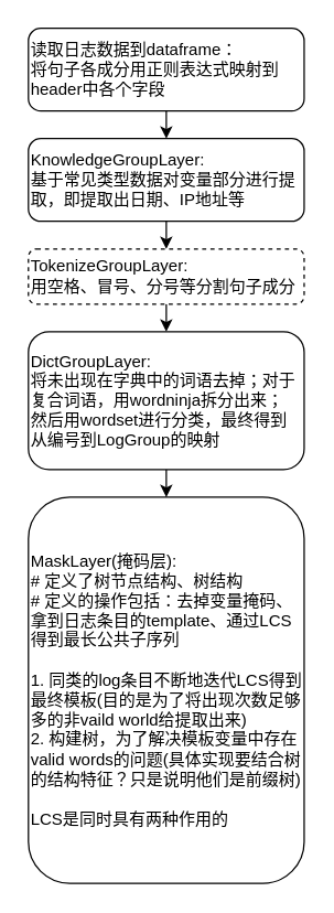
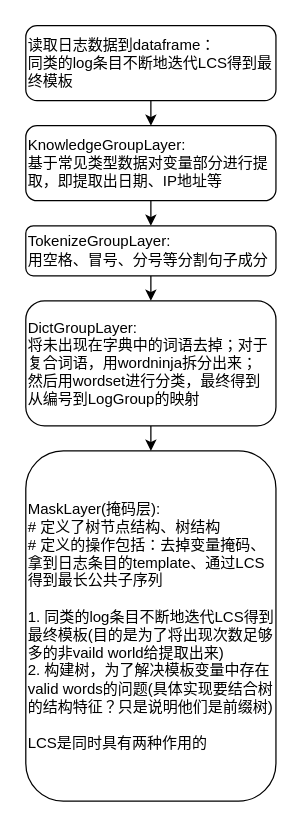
- <mxCell id="3" value="读取日志数据到dataframe：&lt;br&gt;将句子各成分用正则表达式映射到header中各个字段" style="rounded=1;whiteSpace=wrap;html=1;align=left;" vertex="1" parent="1"><mxGeometry x="20" y="20" width="200" height="60" as="geometry" /></mxCell>
+ <mxCell id="3" value="读取日志数据到dataframe：&lt;br&gt;同类的log条目不断地迭代LCS得到最终模板" style="rounded=1;whiteSpace=wrap;html=1;align=left;" vertex="1" parent="1"><mxGeometry x="20" y="20" width="200" height="60" as="geometry" /></mxCell>
- <mxCell id="7" value="TokenizeGroupLayer:&lt;br&gt;用空格、冒号、分号等分割句子成分" style="rounded=1;whiteSpace=wrap;html=1;align=left;dashed=1;" vertex="1" parent="1"><mxGeometry x="20" y="180" width="200" height="40" as="geometry" /></mxCell>
+ <mxCell id="7" value="TokenizeGroupLayer:&lt;br&gt;用空格、冒号、分号等分割句子成分" style="rounded=1;whiteSpace=wrap;html=1;align=left;" vertex="1" parent="1"><mxGeometry x="20" y="180" width="200" height="40" as="geometry" /></mxCell>
